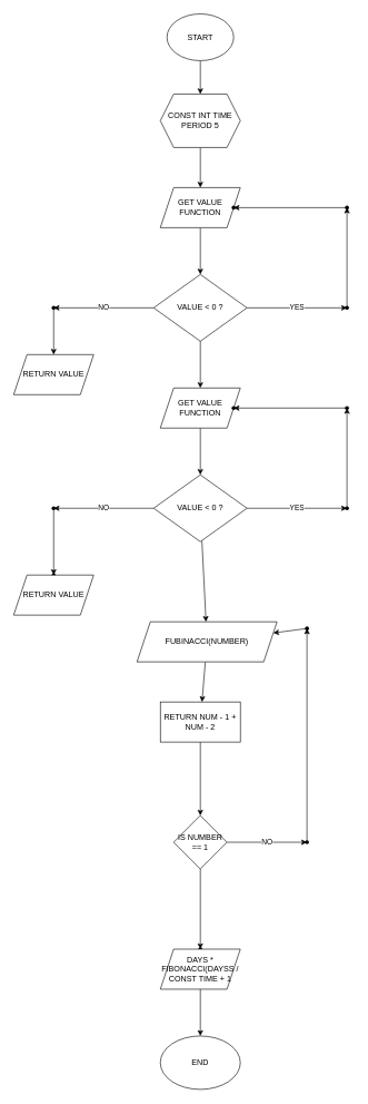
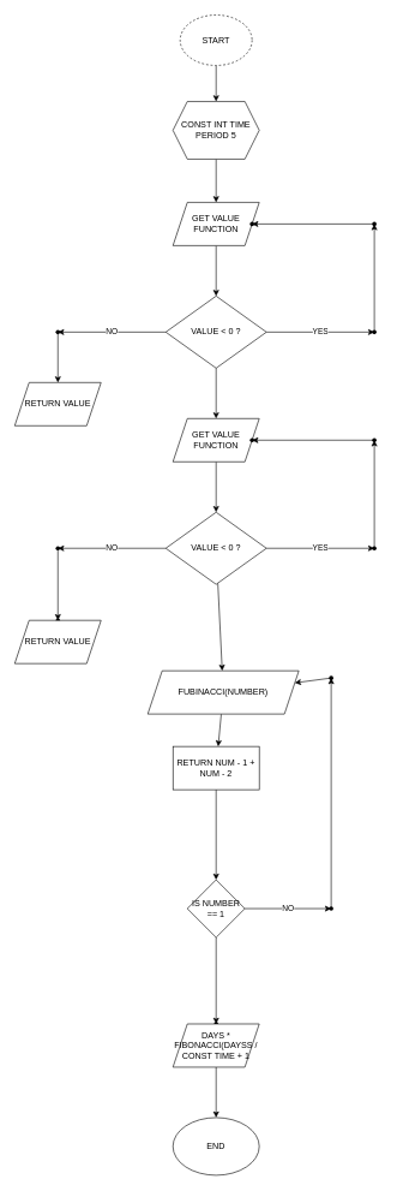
- <mxCell id="3" value="START" style="ellipse;whiteSpace=wrap;html=1;" vertex="1" parent="1"><mxGeometry x="250" y="20" width="100" height="70" as="geometry" /></mxCell>
+ <mxCell id="3" value="START" style="ellipse;whiteSpace=wrap;html=1;dashed=1;" vertex="1" parent="1"><mxGeometry x="250" y="20" width="100" height="70" as="geometry" /></mxCell>
- <mxCell id="41" value="RETURN NUM - 1 + NUM - 2" style="whiteSpace=wrap;html=1;" vertex="1" parent="1"><mxGeometry x="240" y="1050" width="120" height="60" as="geometry" /></mxCell>
+ <mxCell id="41" value="RETURN NUM - 1 + NUM - 2" style="whiteSpace=wrap;html=1;" vertex="1" parent="1"><mxGeometry x="240" y="1035" width="120" height="60" as="geometry" /></mxCell>
